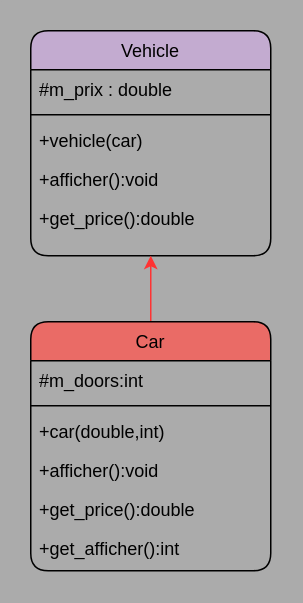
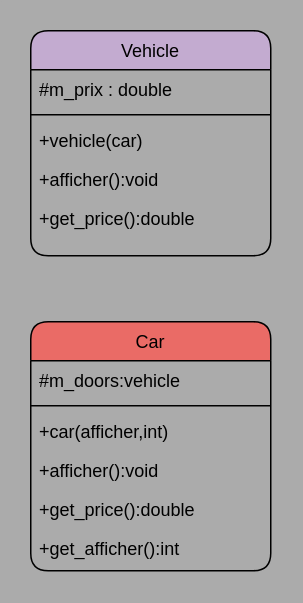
- <mxCell id="8" style="edgeStyle=orthogonalEdgeStyle;rounded=1;orthogonalLoop=1;jettySize=auto;html=1;entryX=0.5;entryY=1;entryDx=0;entryDy=0;strokeColor=#FF3333;" edge="1" parent="1" source="9" target="2"><mxGeometry relative="1" as="geometry" /></mxCell>
- <mxCell id="10" value="#m_doors:int" style="text;align=left;verticalAlign=top;spacingLeft=4;spacingRight=4;overflow=hidden;rotatable=0;points=[[0,0.5],[1,0.5]];portConstraint=eastwest;" vertex="1" parent="9"><mxGeometry y="26" width="160" height="26" as="geometry" /></mxCell>
+ <mxCell id="10" value="#m_doors:vehicle" style="text;align=left;verticalAlign=top;spacingLeft=4;spacingRight=4;overflow=hidden;rotatable=0;points=[[0,0.5],[1,0.5]];portConstraint=eastwest;" vertex="1" parent="9"><mxGeometry y="26" width="160" height="26" as="geometry" /></mxCell>
- <mxCell id="12" value="+car(double,int)" style="text;align=left;verticalAlign=top;spacingLeft=4;spacingRight=4;overflow=hidden;rotatable=0;points=[[0,0.5],[1,0.5]];portConstraint=eastwest;" vertex="1" parent="9"><mxGeometry y="60" width="160" height="26" as="geometry" /></mxCell>
+ <mxCell id="12" value="+car(afficher,int)" style="text;align=left;verticalAlign=top;spacingLeft=4;spacingRight=4;overflow=hidden;rotatable=0;points=[[0,0.5],[1,0.5]];portConstraint=eastwest;" vertex="1" parent="9"><mxGeometry y="60" width="160" height="26" as="geometry" /></mxCell>
